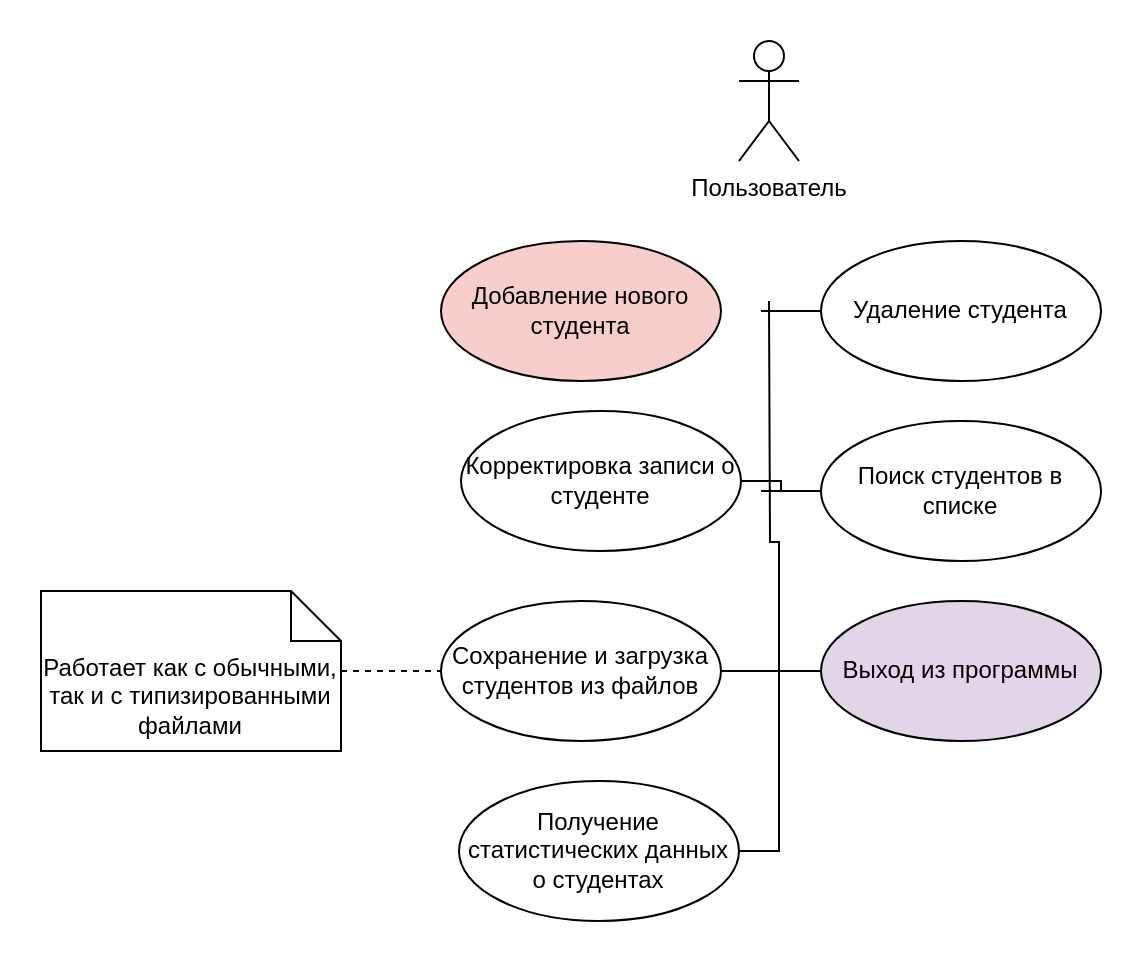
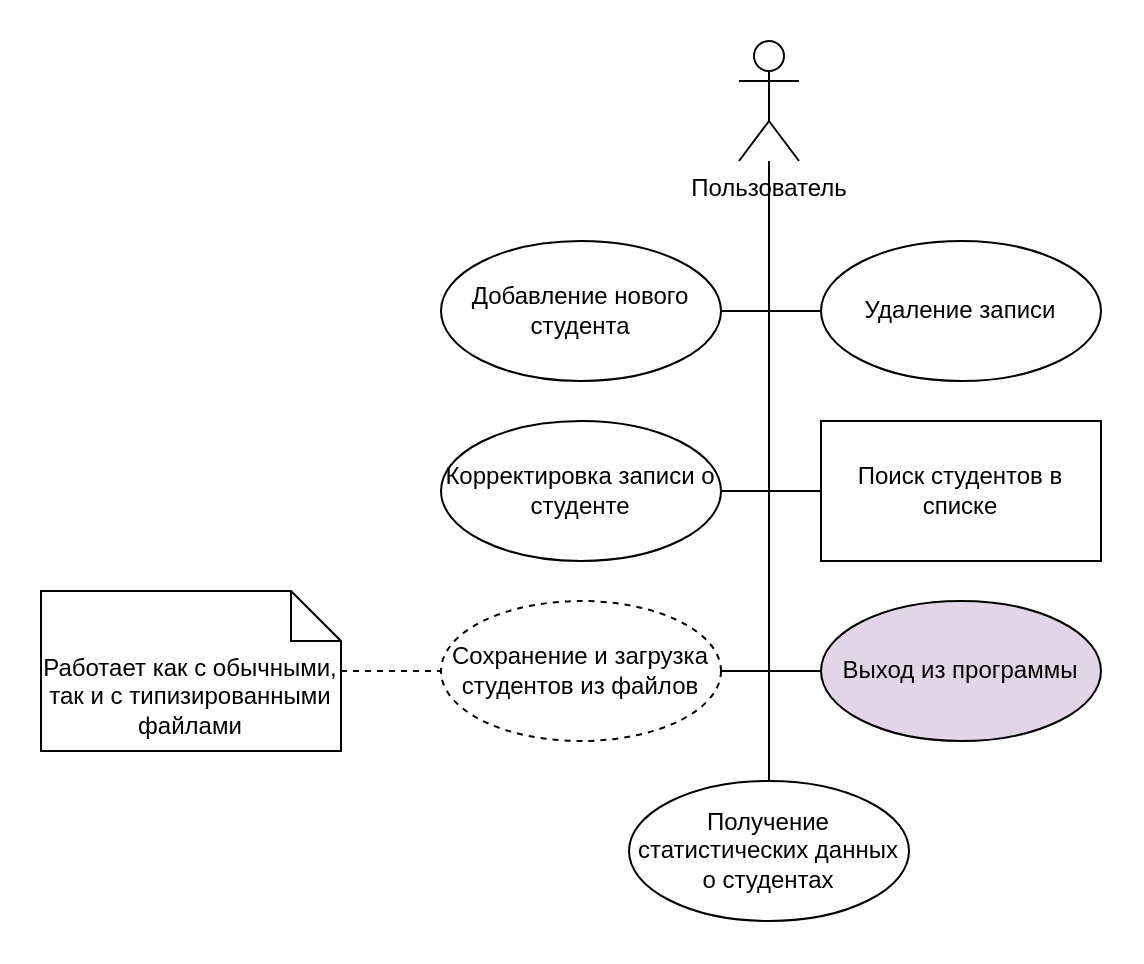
+ <mxCell id="16" style="edgeStyle=orthogonalEdgeStyle;rounded=0;orthogonalLoop=1;jettySize=auto;html=1;entryX=1;entryY=0.5;entryDx=0;entryDy=0;endArrow=none;endFill=0;" edge="1" parent="1" source="2" target="3"><mxGeometry relative="1" as="geometry"><Array as="points"><mxPoint x="384" y="155" /></Array></mxGeometry></mxCell>
- <mxCell id="3" value="Добавление нового студента" style="ellipse;whiteSpace=wrap;html=1;fillColor=#f8cecc;" vertex="1" parent="1"><mxGeometry x="220" y="120" width="140" height="70" as="geometry" /></mxCell>
+ <mxCell id="3" value="Добавление нового студента" style="ellipse;whiteSpace=wrap;html=1;" vertex="1" parent="1"><mxGeometry x="220" y="120" width="140" height="70" as="geometry" /></mxCell>
- <mxCell id="5" value="Удаление студента" style="ellipse;whiteSpace=wrap;html=1;" vertex="1" parent="1"><mxGeometry x="410" y="120" width="140" height="70" as="geometry" /></mxCell>
+ <mxCell id="5" value="Удаление записи" style="ellipse;whiteSpace=wrap;html=1;" vertex="1" parent="1"><mxGeometry x="410" y="120" width="140" height="70" as="geometry" /></mxCell>
- <mxCell id="7" value="Корректировка записи о студенте" style="ellipse;whiteSpace=wrap;html=1;" vertex="1" parent="1"><mxGeometry x="230" y="205" width="140" height="70" as="geometry" /></mxCell>
+ <mxCell id="7" value="Корректировка записи о студенте" style="ellipse;whiteSpace=wrap;html=1;" vertex="1" parent="1"><mxGeometry x="220" y="210" width="140" height="70" as="geometry" /></mxCell>
- <mxCell id="9" value="Поиск студентов в списке" style="ellipse;whiteSpace=wrap;html=1;" vertex="1" parent="1"><mxGeometry x="410" y="210" width="140" height="70" as="geometry" /></mxCell>
+ <mxCell id="9" value="Поиск студентов в списке" style="whiteSpace=wrap;html=1;rounded=0;" vertex="1" parent="1"><mxGeometry x="410" y="210" width="140" height="70" as="geometry" /></mxCell>
- <mxCell id="11" value="Сохранение и загрузка студентов из файлов" style="ellipse;whiteSpace=wrap;html=1;" vertex="1" parent="1"><mxGeometry x="220" y="300" width="140" height="70" as="geometry" /></mxCell>
+ <mxCell id="11" value="Сохранение и загрузка студентов из файлов" style="ellipse;whiteSpace=wrap;html=1;dashed=1;" vertex="1" parent="1"><mxGeometry x="220" y="300" width="140" height="70" as="geometry" /></mxCell>
- <mxCell id="15" value="Получение статистических данных о студентах" style="ellipse;whiteSpace=wrap;html=1;" vertex="1" parent="1"><mxGeometry x="229" y="390" width="140" height="70" as="geometry" /></mxCell>
+ <mxCell id="15" value="Получение статистических данных о студентах" style="ellipse;whiteSpace=wrap;html=1;" vertex="1" parent="1"><mxGeometry x="314" y="390" width="140" height="70" as="geometry" /></mxCell>
